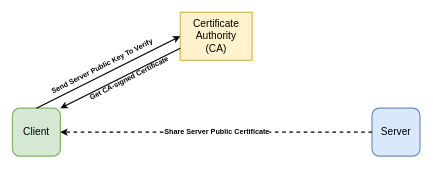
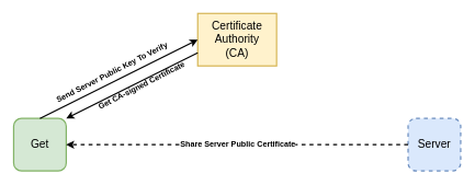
- <mxCell id="2" value="&lt;font style=&quot;font-size: 17px&quot;&gt;Client&lt;/font&gt;" style="rounded=1;whiteSpace=wrap;html=1;strokeWidth=2;fillColor=#d5e8d4;strokeColor=#82b366;" vertex="1" parent="1"><mxGeometry x="20" y="180" width="80" height="80" as="geometry" /></mxCell>
+ <mxCell id="2" value="&lt;font style=&quot;font-size: 17px&quot;&gt;Get&lt;/font&gt;" style="rounded=1;whiteSpace=wrap;html=1;strokeWidth=2;fillColor=#d5e8d4;strokeColor=#82b366;" vertex="1" parent="1"><mxGeometry x="20" y="180" width="80" height="80" as="geometry" /></mxCell>
- <mxCell id="3" value="&lt;font style=&quot;font-size: 17px&quot;&gt;Server&lt;/font&gt;" style="rounded=1;whiteSpace=wrap;html=1;strokeWidth=2;fillColor=#dae8fc;strokeColor=#6c8ebf;" vertex="1" parent="1"><mxGeometry x="620" y="180" width="80" height="80" as="geometry" /></mxCell>
+ <mxCell id="3" value="&lt;font style=&quot;font-size: 17px&quot;&gt;Server&lt;/font&gt;" style="rounded=1;whiteSpace=wrap;html=1;strokeWidth=2;fillColor=#dae8fc;strokeColor=#6c8ebf;dashed=1;" vertex="1" parent="1"><mxGeometry x="620" y="180" width="80" height="80" as="geometry" /></mxCell>
